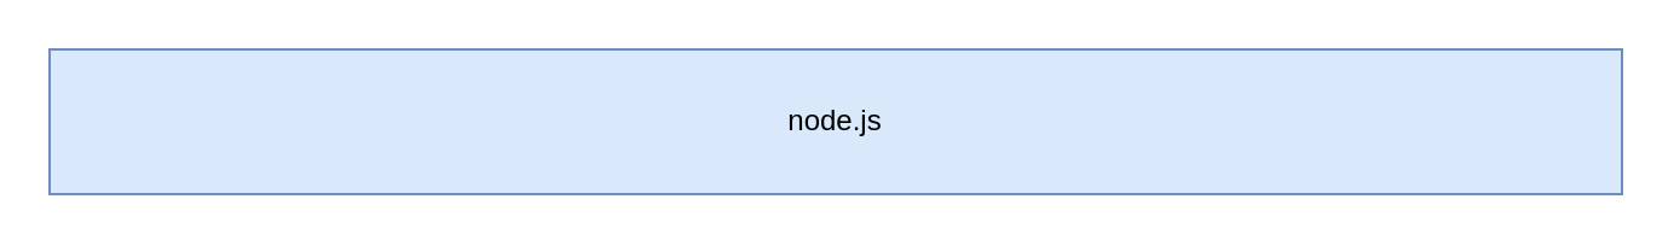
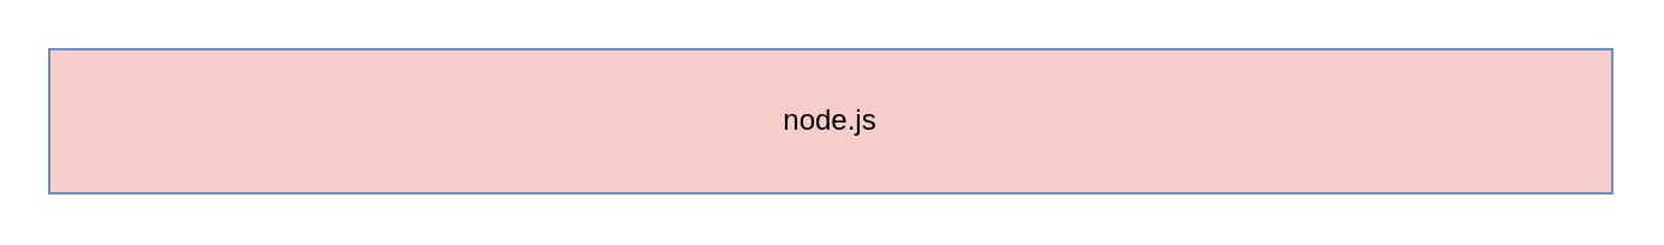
- <mxCell id="2" value="node.js" style="rounded=0;whiteSpace=wrap;html=1;fillColor=#dae8fc;strokeColor=#6c8ebf;" vertex="1" parent="1"><mxGeometry x="20" y="20" width="650" height="60" as="geometry" /></mxCell>
+ <mxCell id="2" value="node.js" style="rounded=0;whiteSpace=wrap;html=1;fillColor=#f8cecc;strokeColor=#6c8ebf;" vertex="1" parent="1"><mxGeometry x="20" y="20" width="650" height="60" as="geometry" /></mxCell>
